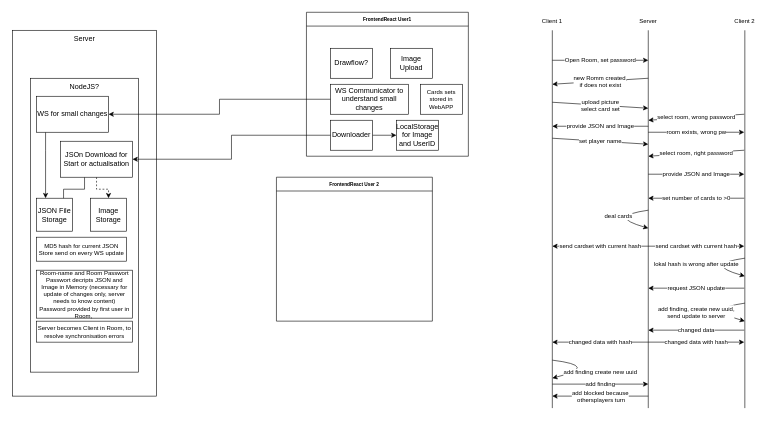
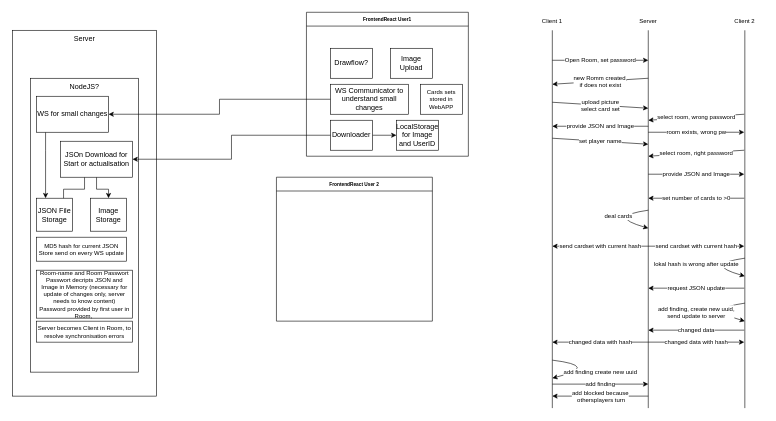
- <mxCell id="17" style="edgeStyle=orthogonalEdgeStyle;rounded=0;orthogonalLoop=1;jettySize=auto;html=1;fontSize=12;dashed=1;" parent="1" source="19" target="14" edge="1"><mxGeometry relative="1" as="geometry" /></mxCell>
+ <mxCell id="17" style="edgeStyle=orthogonalEdgeStyle;rounded=0;orthogonalLoop=1;jettySize=auto;html=1;fontSize=12;" parent="1" source="19" target="14" edge="1"><mxGeometry relative="1" as="geometry" /></mxCell>
